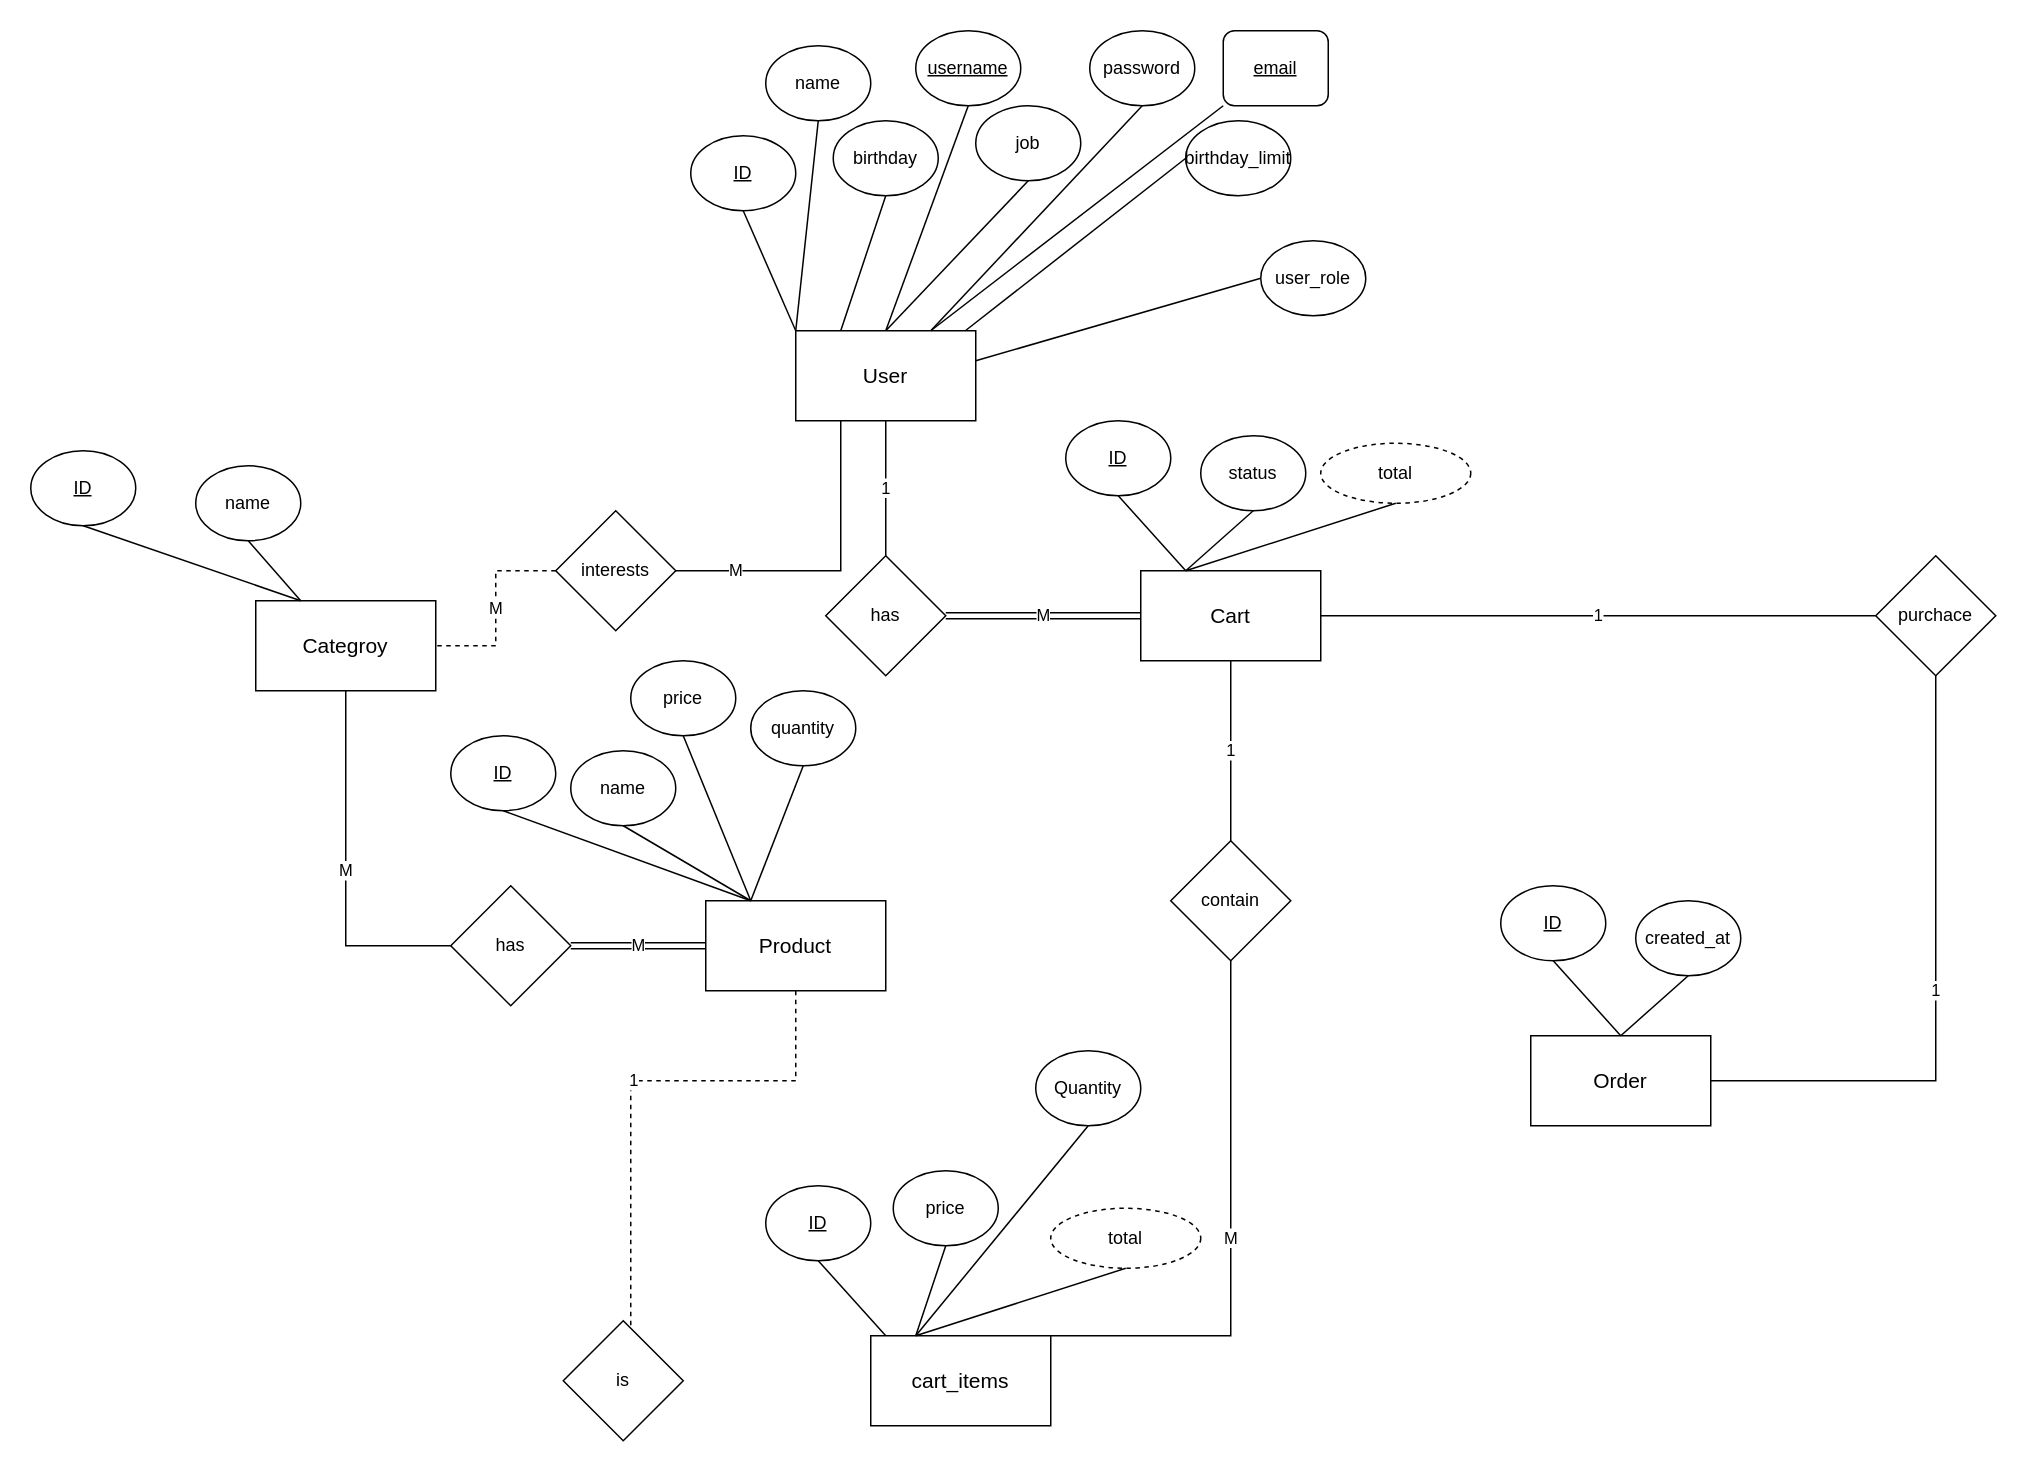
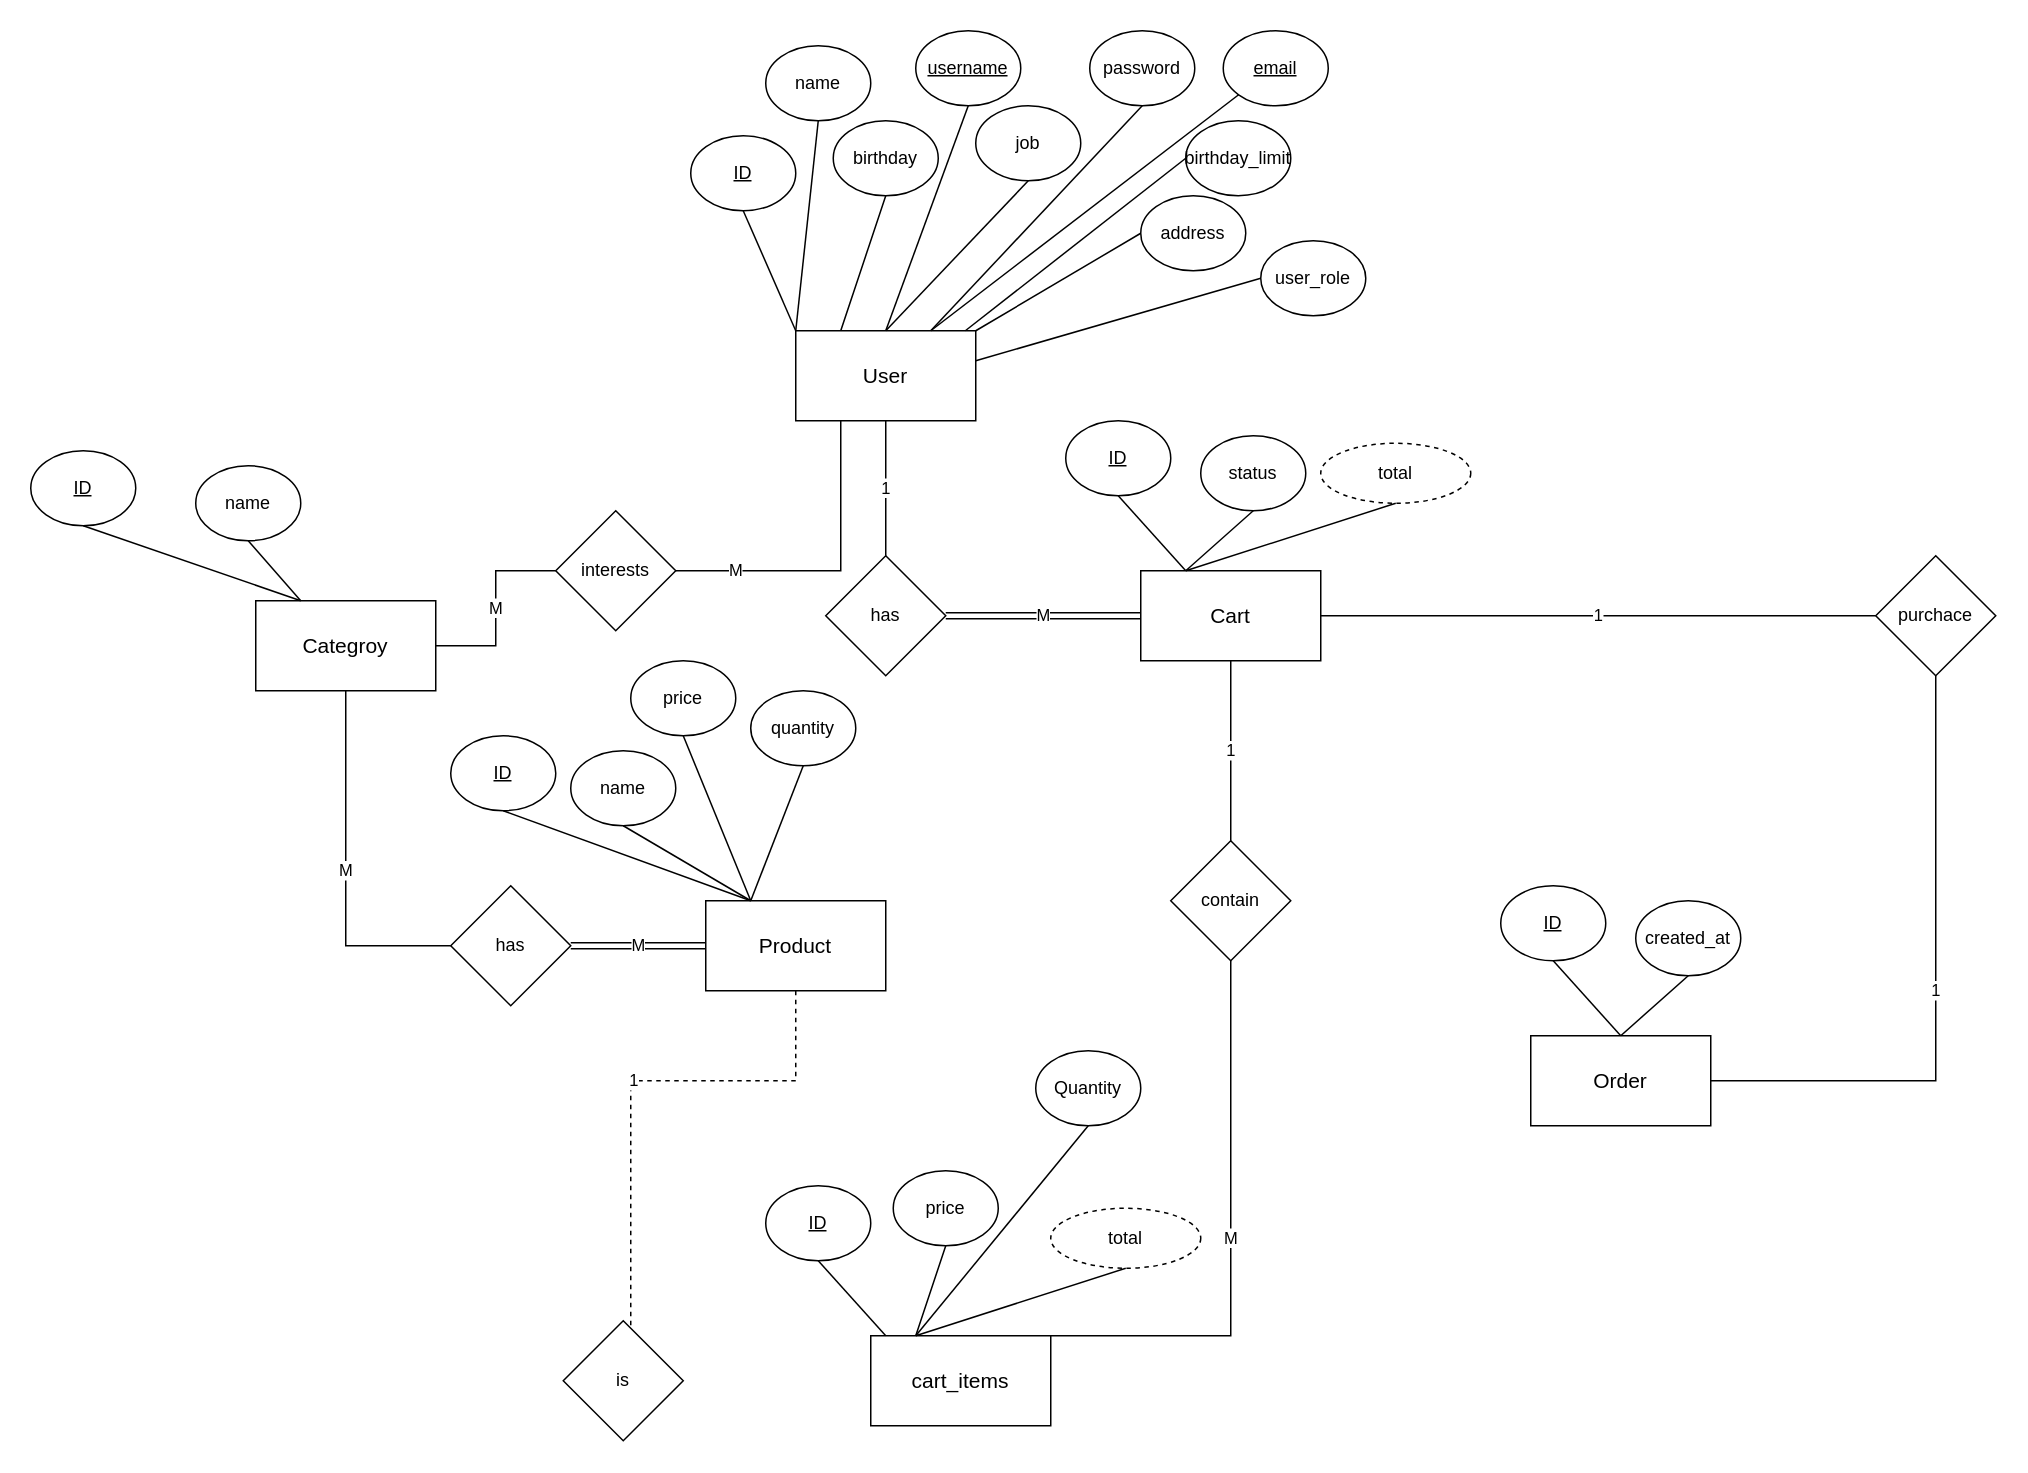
- <mxCell id="16" value="&lt;u&gt; email&lt;/u&gt;" style="whiteSpace=wrap;html=1;rounded=1;" parent="1" vertex="1"><mxGeometry x="815" y="20" width="70" height="50" as="geometry" /></mxCell>
+ <mxCell id="16" value="&lt;u&gt; email&lt;/u&gt;" style="ellipse;whiteSpace=wrap;html=1;" parent="1" vertex="1"><mxGeometry x="815" y="20" width="70" height="50" as="geometry" /></mxCell>
+ <mxCell id="21" value=" address" style="ellipse;whiteSpace=wrap;html=1;" parent="1" vertex="1"><mxGeometry x="760" y="130" width="70" height="50" as="geometry" /></mxCell>
+ <mxCell id="20" value="" style="endArrow=none;html=1;rounded=0;exitX=1;exitY=0;exitDx=0;exitDy=0;entryX=0;entryY=0.5;entryDx=0;entryDy=0;" parent="1" source="3" target="21" edge="1"><mxGeometry width="50" height="50" relative="1" as="geometry"><mxPoint x="653" y="230" as="sourcePoint" /><mxPoint x="710" y="200" as="targetPoint" /></mxGeometry></mxCell>
- <mxCell id="35" value="M" style="edgeStyle=orthogonalEdgeStyle;rounded=0;orthogonalLoop=1;jettySize=auto;html=1;entryX=1;entryY=0.5;entryDx=0;entryDy=0;endArrow=none;endFill=0;dashed=1;" parent="1" source="36" target="22" edge="1"><mxGeometry relative="1" as="geometry" /></mxCell>
+ <mxCell id="35" value="M" style="edgeStyle=orthogonalEdgeStyle;rounded=0;orthogonalLoop=1;jettySize=auto;html=1;entryX=1;entryY=0.5;entryDx=0;entryDy=0;endArrow=none;endFill=0;" parent="1" source="36" target="22" edge="1"><mxGeometry relative="1" as="geometry" /></mxCell>
